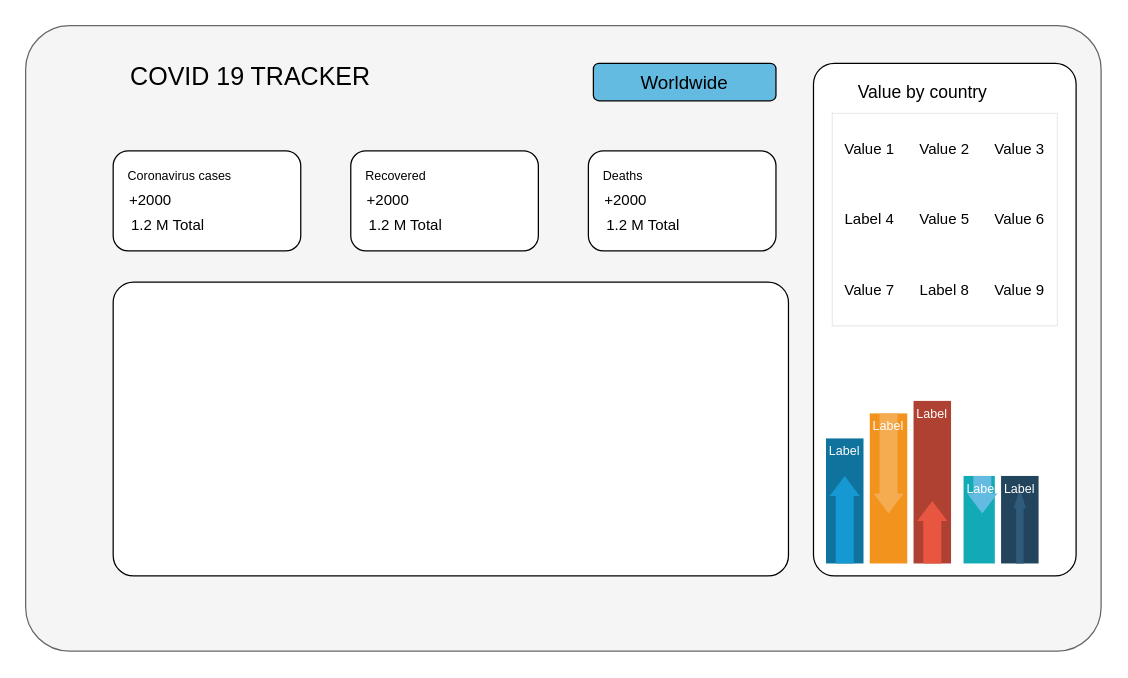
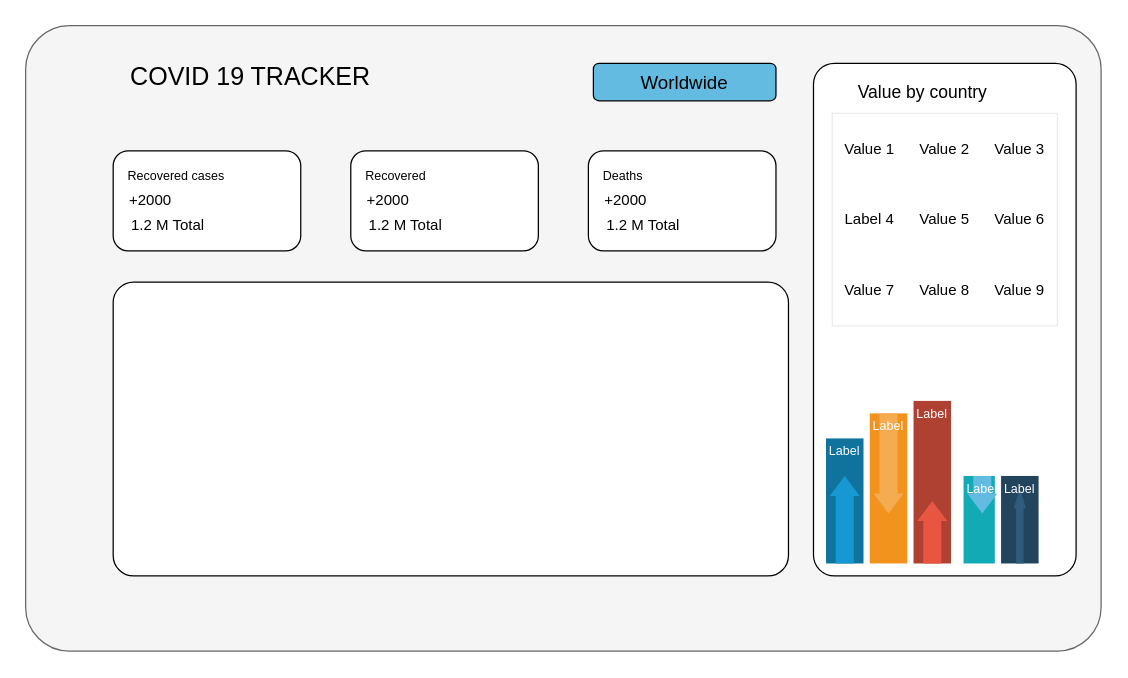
- <mxCell id="6" value="&lt;font style=&quot;font-size: 10px&quot;&gt;Coronavirus cases&lt;/font&gt;" style="text;html=1;strokeColor=none;fillColor=none;align=left;verticalAlign=middle;whiteSpace=wrap;rounded=0;" vertex="1" parent="1"><mxGeometry x="100" y="130" width="120" height="20" as="geometry" /></mxCell>
+ <mxCell id="6" value="&lt;font style=&quot;font-size: 10px&quot;&gt;Recovered cases&lt;/font&gt;" style="text;html=1;strokeColor=none;fillColor=none;align=left;verticalAlign=middle;whiteSpace=wrap;rounded=0;" vertex="1" parent="1"><mxGeometry x="100" y="130" width="120" height="20" as="geometry" /></mxCell>
- <mxCell id="47" value="Label 8" style="shape=partialRectangle;html=1;whiteSpace=wrap;connectable=0;fillColor=none;top=0;left=0;bottom=0;right=0;overflow=hidden;" vertex="1" parent="45"><mxGeometry x="60" width="60" height="57" as="geometry" /></mxCell>
+ <mxCell id="47" value="Value 8" style="shape=partialRectangle;html=1;whiteSpace=wrap;connectable=0;fillColor=none;top=0;left=0;bottom=0;right=0;overflow=hidden;" vertex="1" parent="45"><mxGeometry x="60" width="60" height="57" as="geometry" /></mxCell>
